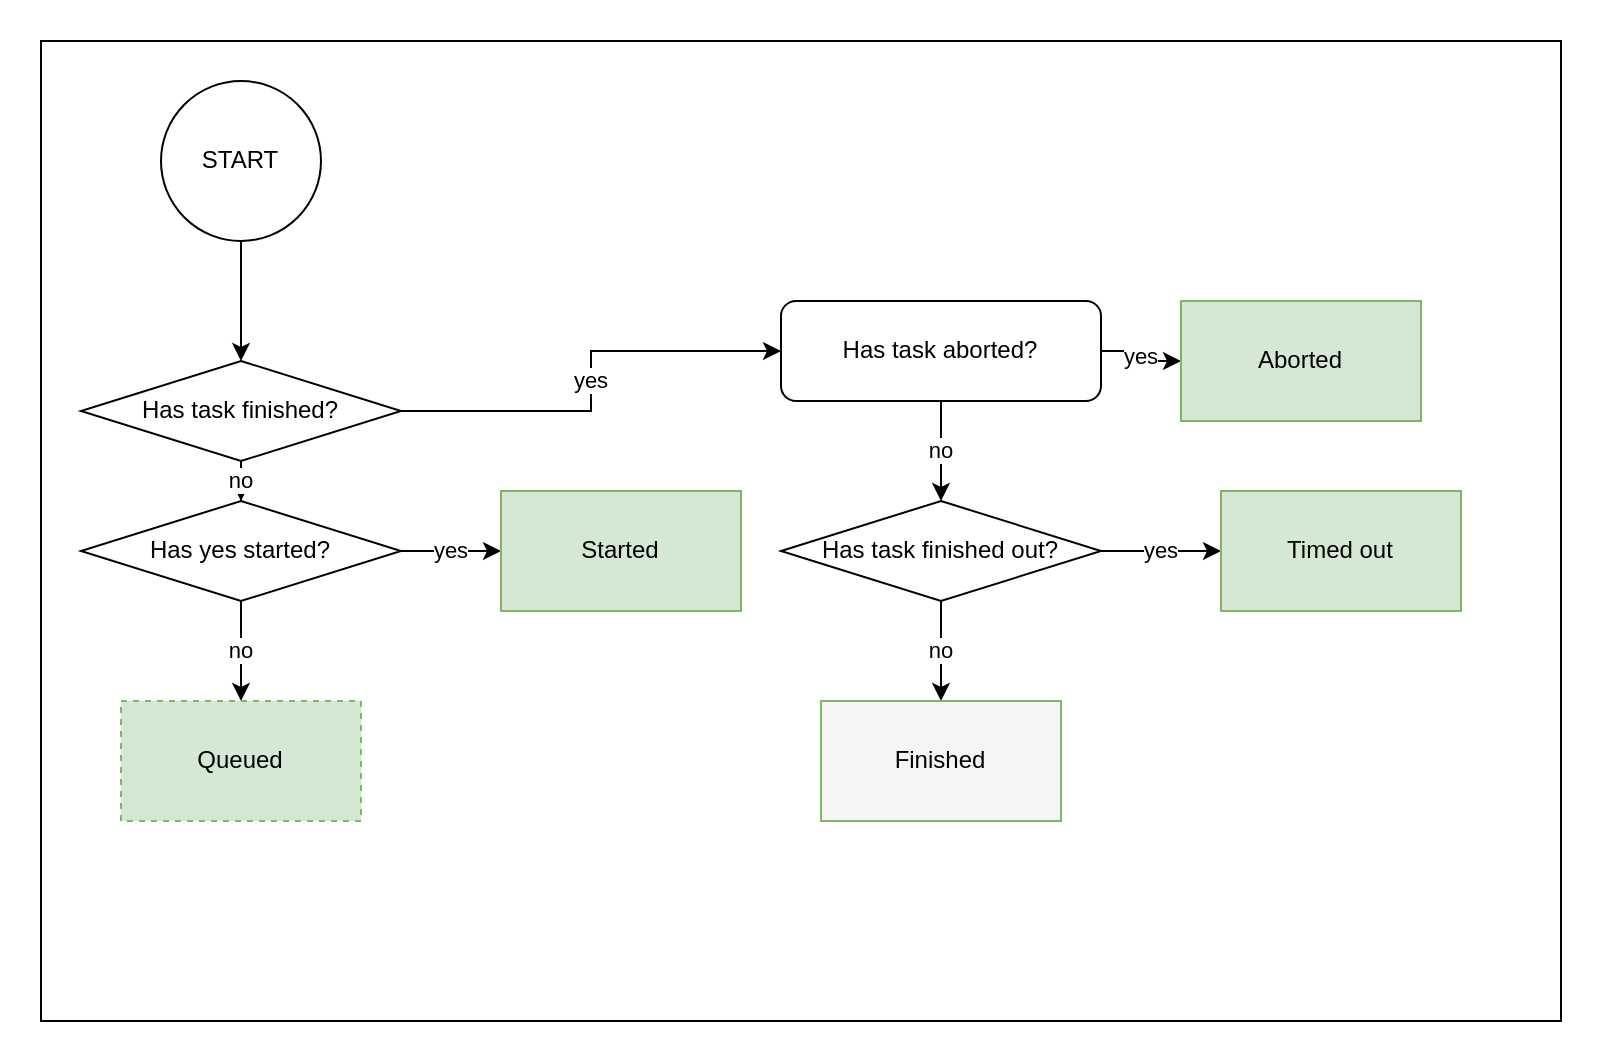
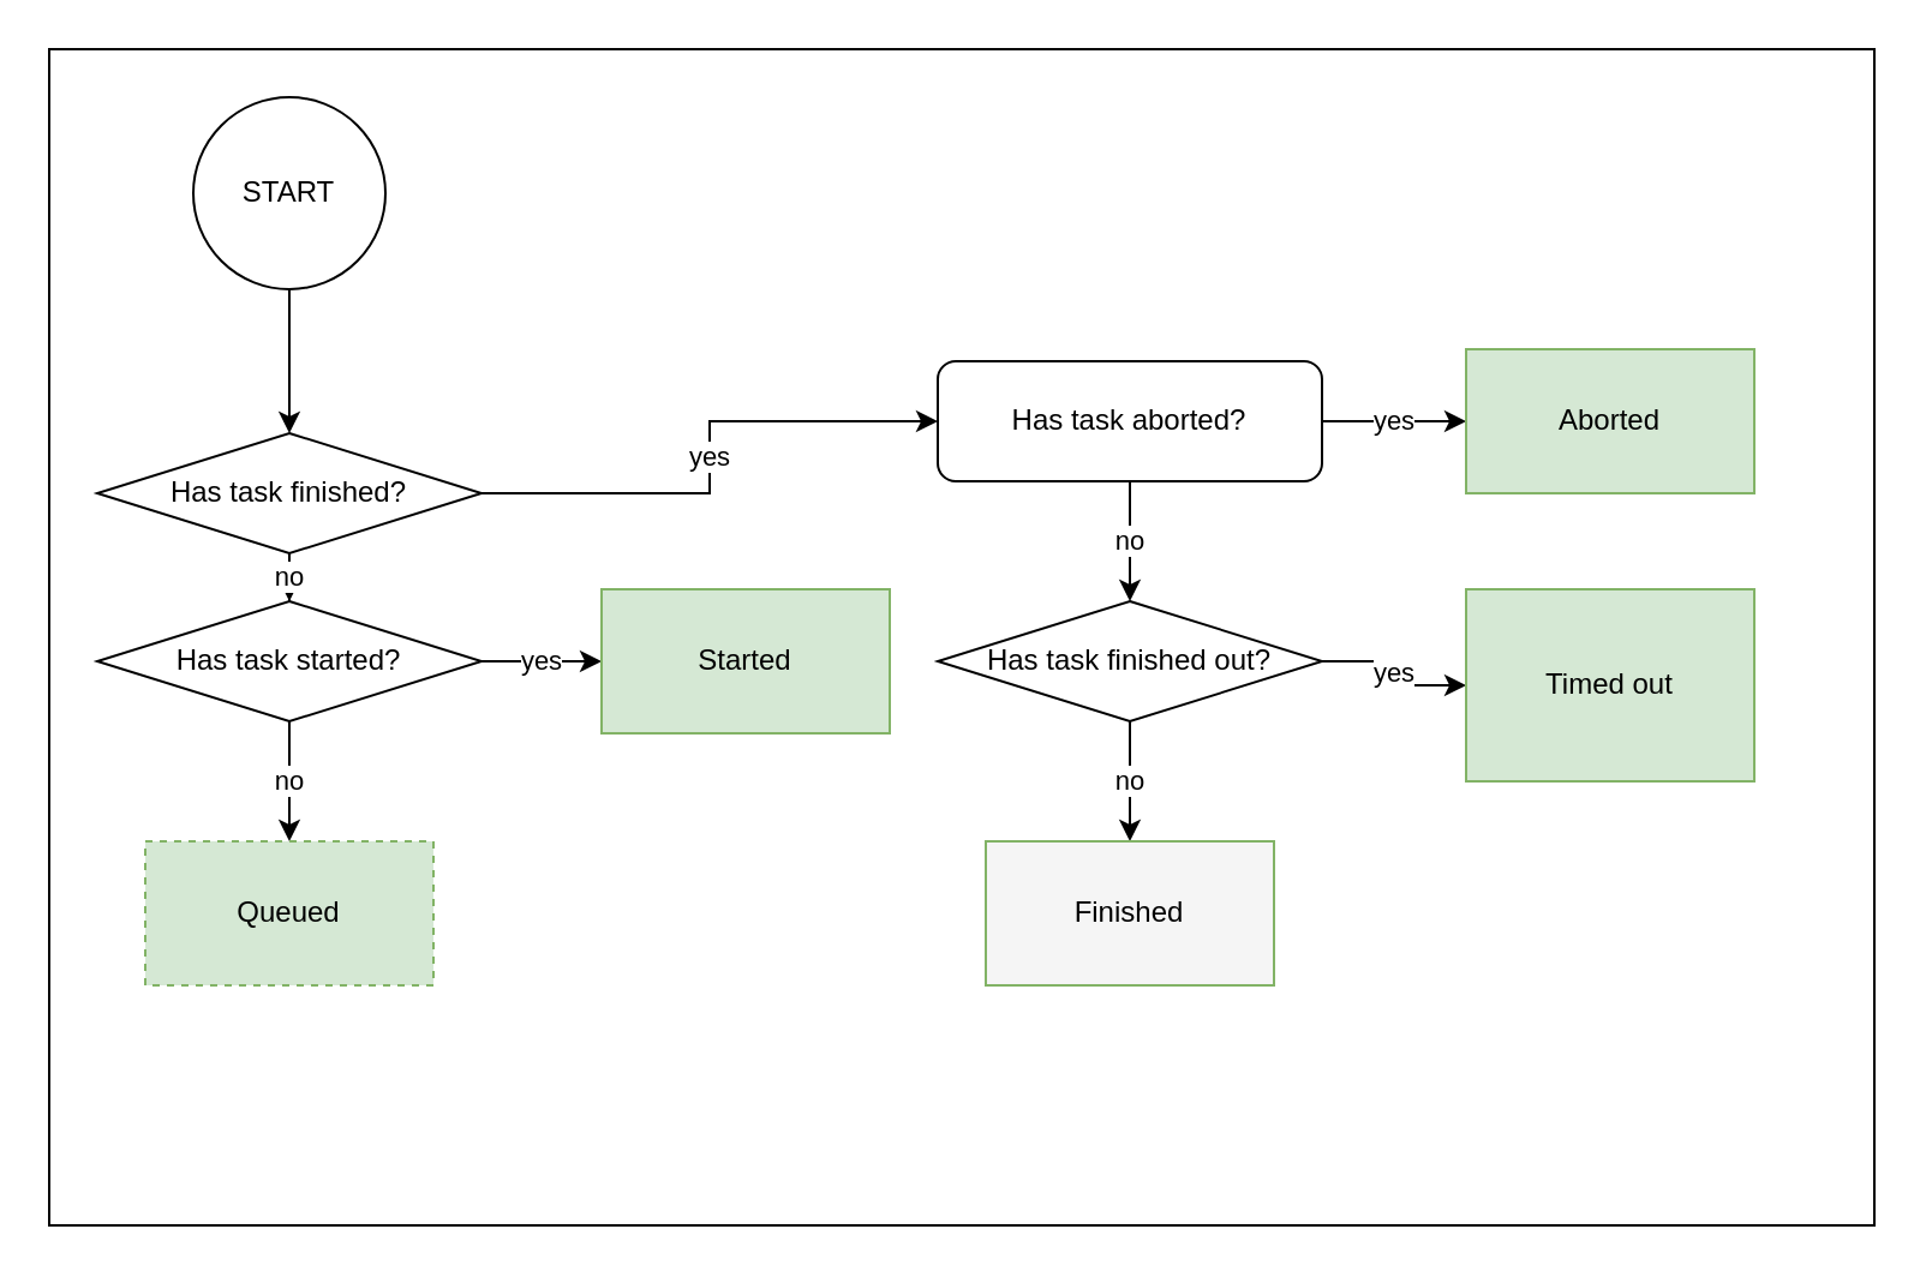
- <mxCell id="19" value="Aborted" style="whiteSpace=wrap;html=1;fillColor=#d5e8d4;strokeColor=#82b366;" vertex="1" parent="1"><mxGeometry x="590" y="150" width="120" height="60" as="geometry" /></mxCell>
+ <mxCell id="19" value="Aborted" style="whiteSpace=wrap;html=1;fillColor=#d5e8d4;strokeColor=#82b366;" vertex="1" parent="1"><mxGeometry x="610" y="145" width="120" height="60" as="geometry" /></mxCell>
- <mxCell id="10" value="Has yes started?" style="rhombus;whiteSpace=wrap;html=1;" vertex="1" parent="1"><mxGeometry x="40" y="250" width="160" height="50" as="geometry" /></mxCell>
+ <mxCell id="10" value="Has task started?" style="rhombus;whiteSpace=wrap;html=1;" vertex="1" parent="1"><mxGeometry x="40" y="250" width="160" height="50" as="geometry" /></mxCell>
- <mxCell id="20" value="Timed out" style="whiteSpace=wrap;html=1;fillColor=#d5e8d4;strokeColor=#82b366;" vertex="1" parent="1"><mxGeometry x="610" y="245" width="120" height="60" as="geometry" /></mxCell>
+ <mxCell id="20" value="Timed out" style="whiteSpace=wrap;html=1;fillColor=#d5e8d4;strokeColor=#82b366;" vertex="1" parent="1"><mxGeometry x="610" y="245" width="120" height="80" as="geometry" /></mxCell>
